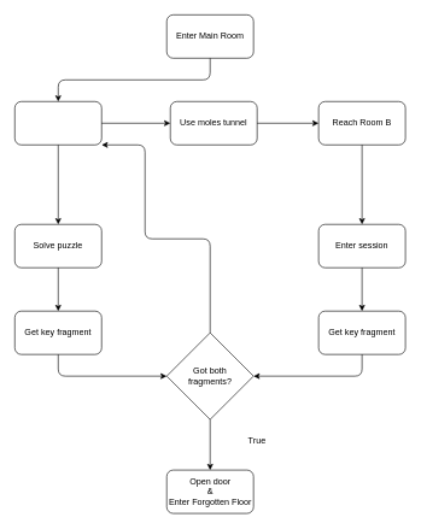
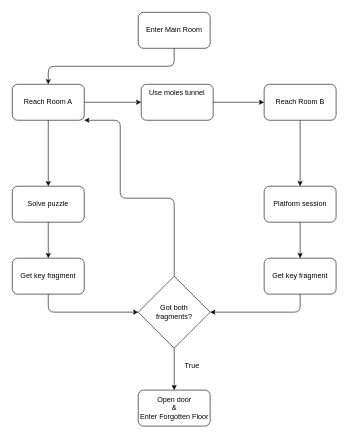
+ <mxCell id="5" value="Reach Room A" style="text;html=1;strokeColor=none;fillColor=none;align=center;verticalAlign=middle;whiteSpace=wrap;rounded=0;" parent="1" vertex="1"><mxGeometry x="25" y="160" width="110" height="20" as="geometry" /></mxCell>
- <mxCell id="17" value="Use moles tunnel" style="text;html=1;strokeColor=none;fillColor=none;align=center;verticalAlign=middle;whiteSpace=wrap;rounded=0;" parent="1" vertex="1"><mxGeometry x="240" y="160" width="110" height="20" as="geometry" /></mxCell>
+ <mxCell id="17" value="Use moles tunnel" style="text;html=1;strokeColor=none;fillColor=none;align=center;verticalAlign=middle;whiteSpace=wrap;rounded=0;" parent="1" vertex="1"><mxGeometry x="240" y="145" width="110" height="20" as="geometry" /></mxCell>
- <mxCell id="19" value="Enter session" style="text;html=1;strokeColor=none;fillColor=none;align=center;verticalAlign=middle;whiteSpace=wrap;rounded=0;" parent="1" vertex="1"><mxGeometry x="445" y="330" width="110" height="20" as="geometry" /></mxCell>
+ <mxCell id="19" value="Platform session" style="text;html=1;strokeColor=none;fillColor=none;align=center;verticalAlign=middle;whiteSpace=wrap;rounded=0;" parent="1" vertex="1"><mxGeometry x="445" y="330" width="110" height="20" as="geometry" /></mxCell>
- <mxCell id="29" value="True" style="text;html=1;strokeColor=none;fillColor=none;align=center;verticalAlign=middle;whiteSpace=wrap;rounded=0;" parent="1" vertex="1"><mxGeometry x="330" y="600" width="50" height="20" as="geometry" /></mxCell>
+ <mxCell id="29" value="True" style="text;html=1;strokeColor=none;fillColor=none;align=center;verticalAlign=middle;whiteSpace=wrap;rounded=0;" parent="1" vertex="1"><mxGeometry x="295" y="600" width="50" height="20" as="geometry" /></mxCell>
